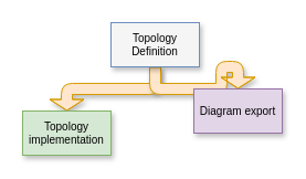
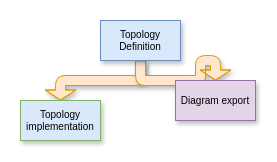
- <mxCell id="4" value="Topology Definition" style="rounded=0;whiteSpace=wrap;html=1;fontSize=10;fillColor=#f5f5f5;strokeColor=#6c8ebf;glass=0;shadow=1;" vertex="1" parent="1"><mxGeometry x="100" y="20" width="80" height="40" as="geometry" /></mxCell>
+ <mxCell id="4" value="Topology Definition" style="rounded=0;whiteSpace=wrap;html=1;fontSize=10;fillColor=#dae8fc;strokeColor=#6c8ebf;glass=0;shadow=1;" vertex="1" parent="1"><mxGeometry x="100" y="20" width="80" height="40" as="geometry" /></mxCell>
- <mxCell id="5" value="Topology implementation" style="rounded=0;whiteSpace=wrap;html=1;fontSize=10;fillColor=#d5e8d4;strokeColor=#82b366;glass=0;shadow=1;" vertex="1" parent="1"><mxGeometry x="20" y="100" width="80" height="40" as="geometry" /></mxCell>
+ <mxCell id="5" value="Topology implementation" style="rounded=0;whiteSpace=wrap;html=1;fontSize=10;fillColor=#dae8fc;strokeColor=#82b366;glass=0;shadow=1;" vertex="1" parent="1"><mxGeometry x="20" y="100" width="80" height="40" as="geometry" /></mxCell>
